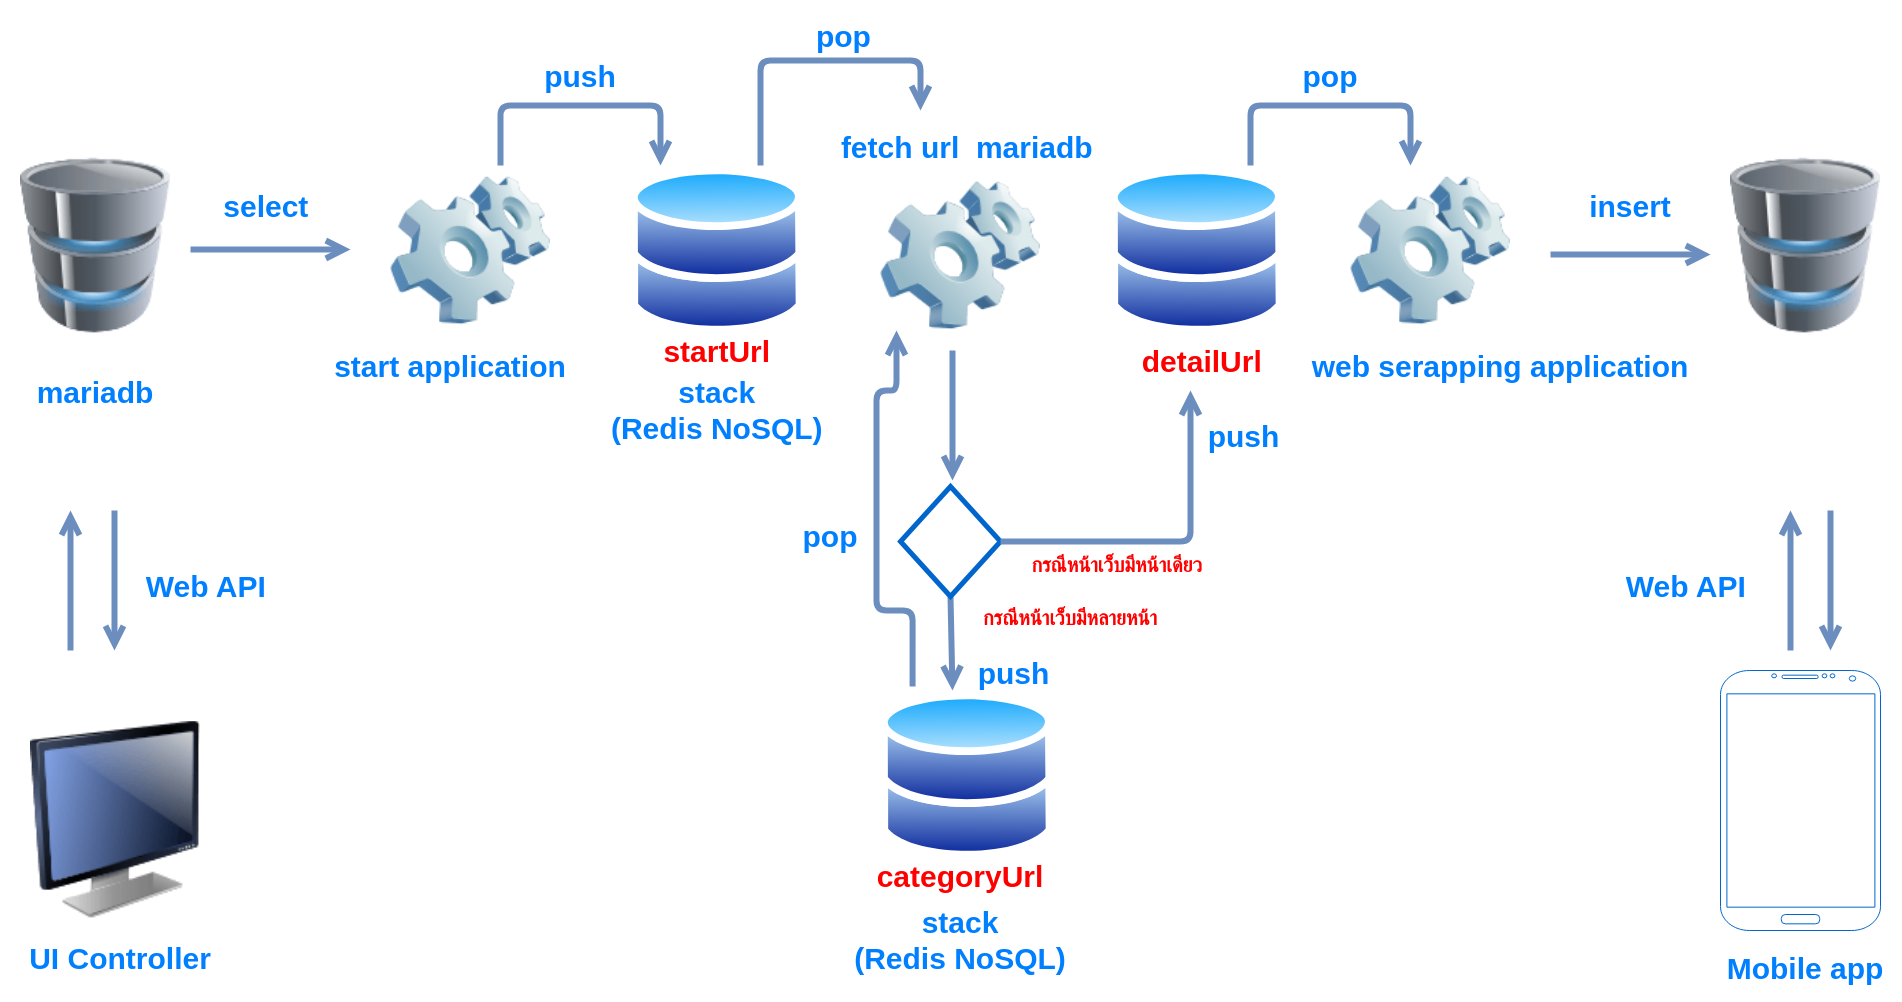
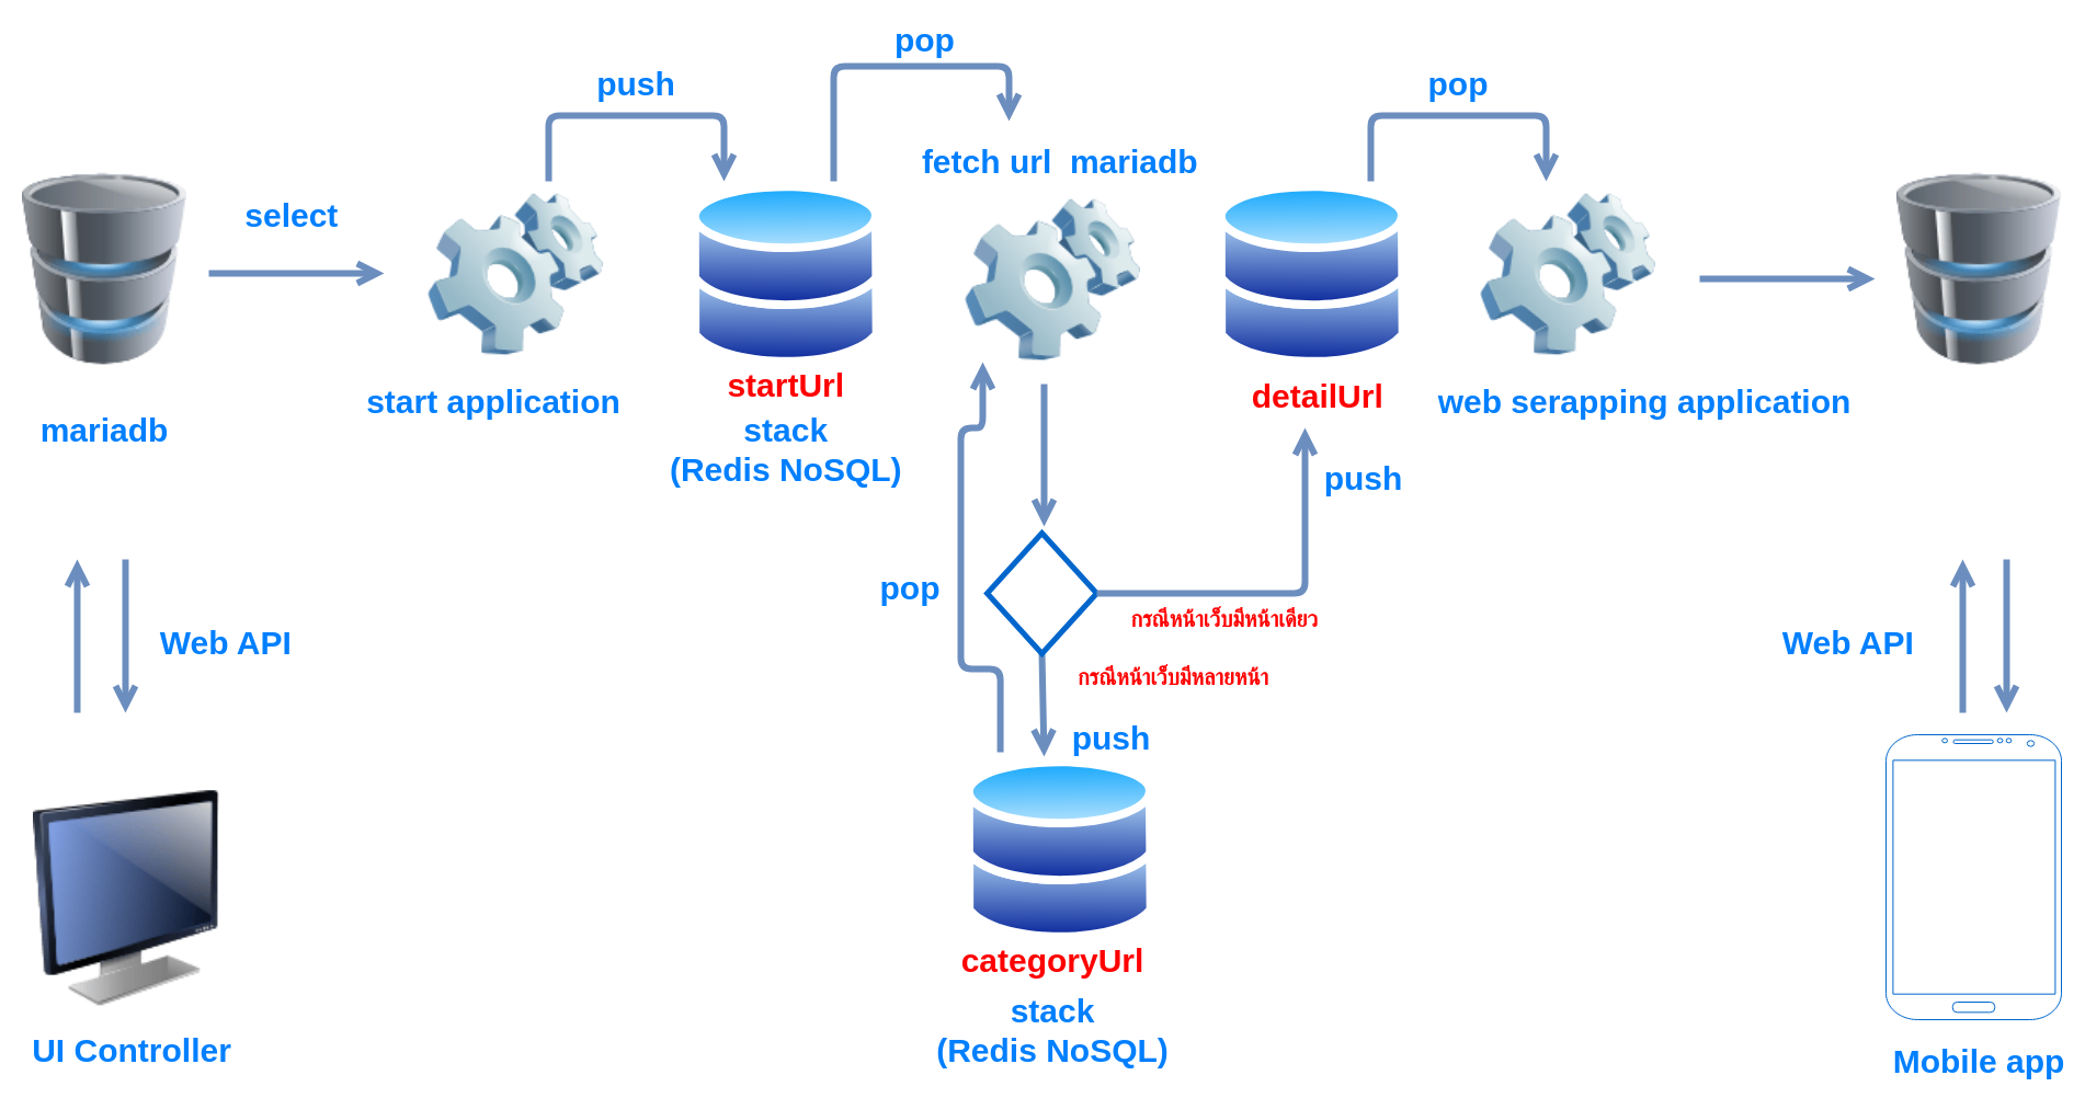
- <mxCell id="37" value="select " style="text;align=center;fontStyle=1;verticalAlign=middle;spacingLeft=3;spacingRight=3;strokeColor=none;rotatable=0;points=[[0,0.5],[1,0.5]];portConstraint=eastwest;fontSize=30;fontColor=#007FFF;" vertex="1" parent="1"><mxGeometry x="230" y="190" width="80" height="26" as="geometry" /></mxCell>
+ <mxCell id="37" value="select " style="text;align=center;fontStyle=1;verticalAlign=middle;spacingLeft=3;spacingRight=3;strokeColor=none;rotatable=0;points=[[0,0.5],[1,0.5]];portConstraint=eastwest;fontSize=30;fontColor=#007FFF;" vertex="1" parent="1"><mxGeometry x="230" y="180" width="80" height="26" as="geometry" /></mxCell>
- <mxCell id="38" value="insert" style="text;align=center;fontStyle=1;verticalAlign=middle;spacingLeft=3;spacingRight=3;strokeColor=none;rotatable=0;points=[[0,0.5],[1,0.5]];portConstraint=eastwest;fontSize=30;fontColor=#007FFF;" vertex="1" parent="1"><mxGeometry x="1590" y="190" width="80" height="26" as="geometry" /></mxCell>
